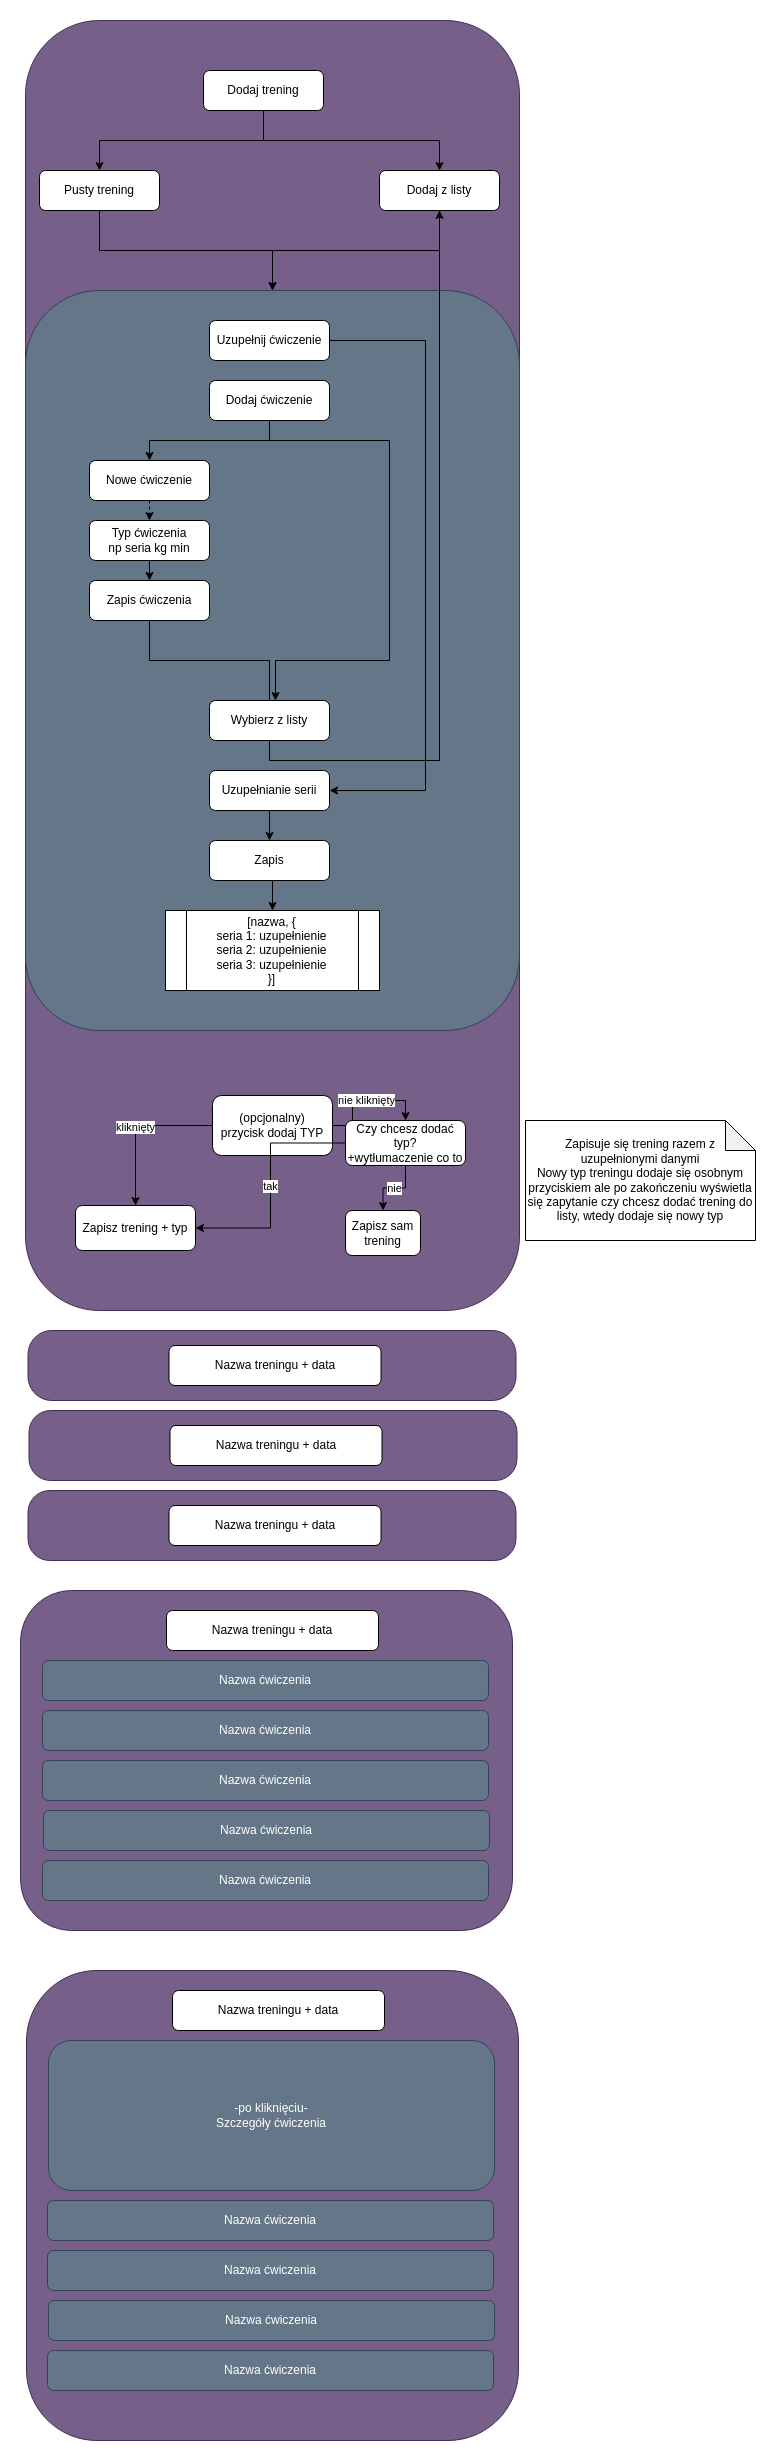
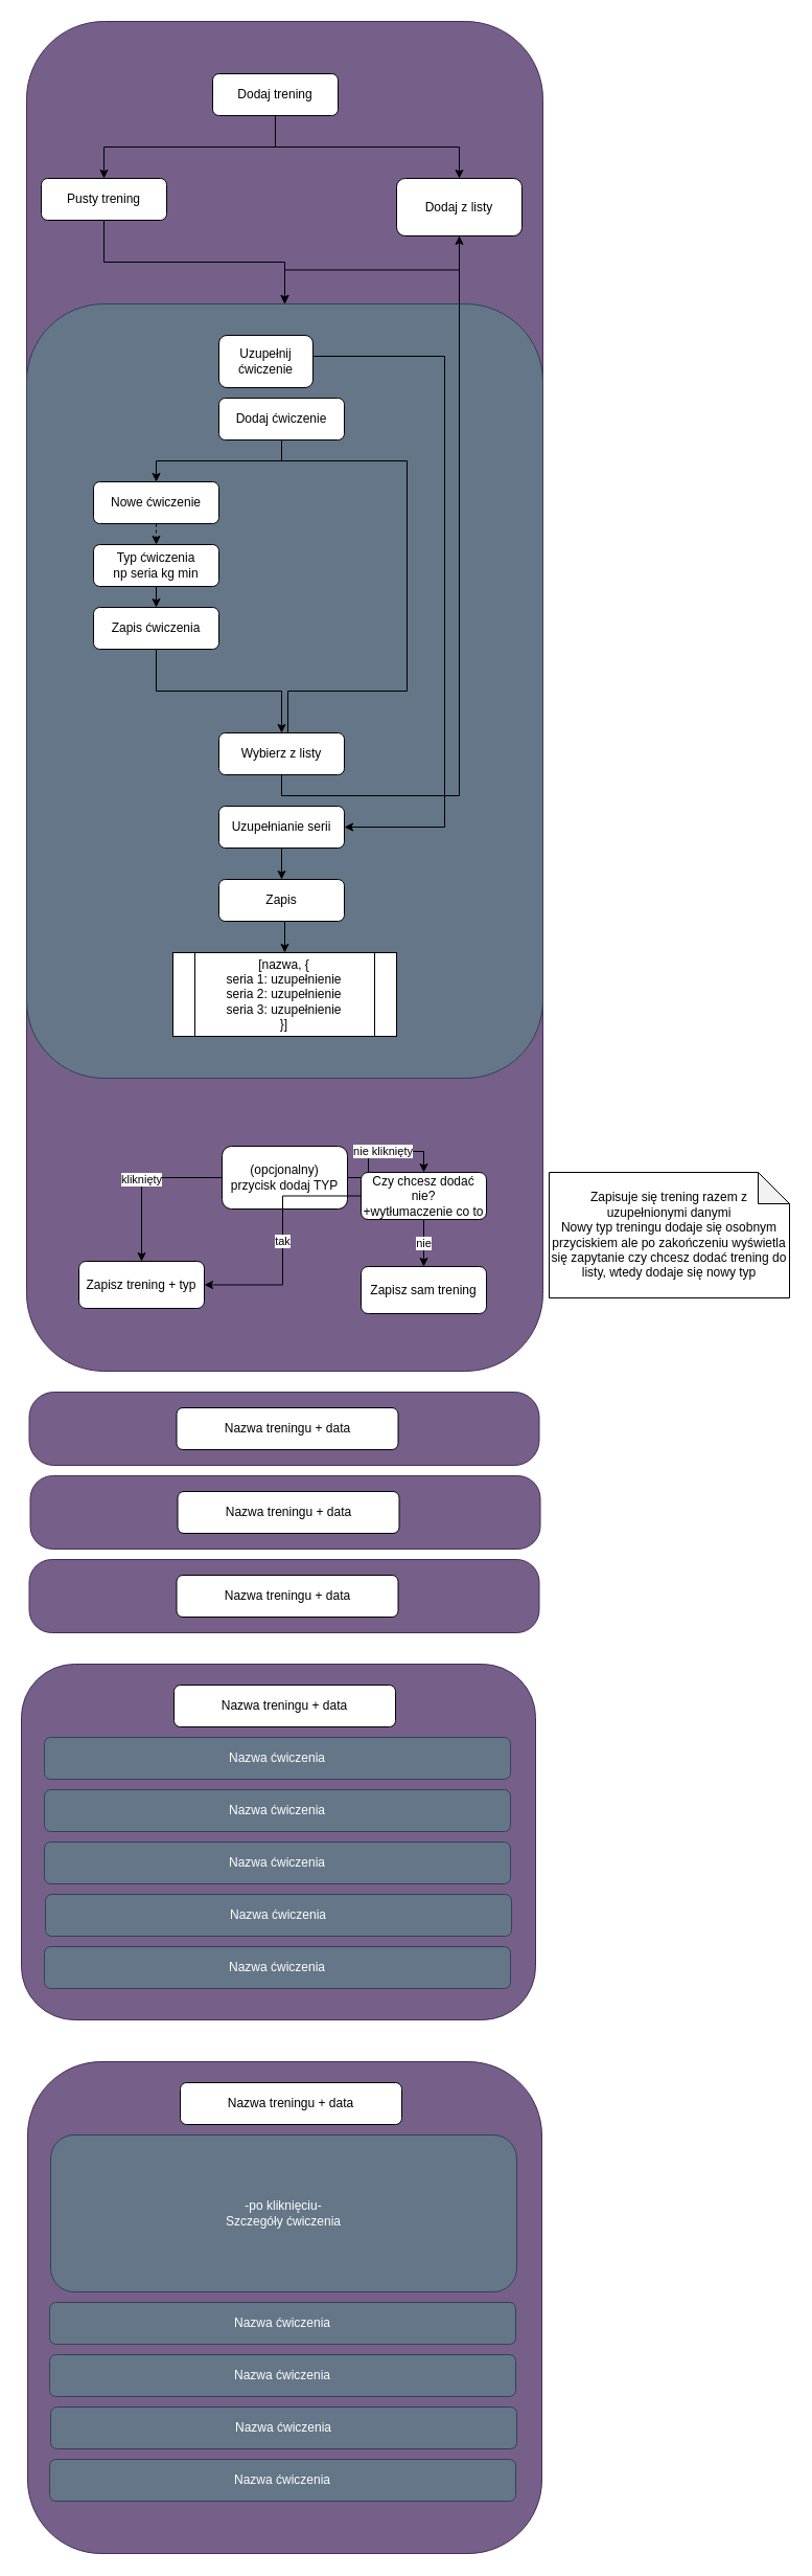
- <mxCell id="7" value="Dodaj z listy" style="rounded=1;whiteSpace=wrap;html=1;" vertex="1" parent="1"><mxGeometry x="379" y="170" width="120" height="40" as="geometry" /></mxCell>
+ <mxCell id="7" value="Dodaj z listy" style="rounded=1;whiteSpace=wrap;html=1;" vertex="1" parent="1"><mxGeometry x="379" y="170" width="120" height="55" as="geometry" /></mxCell>
- <mxCell id="37" value="Uzupełnij ćwiczenie" style="rounded=1;whiteSpace=wrap;html=1;" vertex="1" parent="1"><mxGeometry x="209" y="320" width="120" height="40" as="geometry" /></mxCell>
+ <mxCell id="37" value="Uzupełnij ćwiczenie" style="rounded=1;whiteSpace=wrap;html=1;" vertex="1" parent="1"><mxGeometry x="209" y="320" width="90" height="50" as="geometry" /></mxCell>
- <mxCell id="12" style="edgeStyle=orthogonalEdgeStyle;rounded=0;orthogonalLoop=1;jettySize=auto;html=1;exitX=0.5;exitY=1;exitDx=0;exitDy=0;" edge="1" parent="1" source="13" target="17"><mxGeometry relative="1" as="geometry"><Array as="points"><mxPoint x="269" y="440" /><mxPoint x="389" y="440" /><mxPoint x="389" y="660" /><mxPoint x="275" y="660" /></Array></mxGeometry></mxCell>
+ <mxCell id="12" style="edgeStyle=orthogonalEdgeStyle;rounded=0;orthogonalLoop=1;jettySize=auto;html=1;exitX=0.5;exitY=1;exitDx=0;exitDy=0;endArrow=none;" edge="1" parent="1" source="13" target="17"><mxGeometry relative="1" as="geometry"><Array as="points"><mxPoint x="269" y="440" /><mxPoint x="389" y="440" /><mxPoint x="389" y="660" /><mxPoint x="275" y="660" /></Array></mxGeometry></mxCell>
- <mxCell id="20" style="edgeStyle=orthogonalEdgeStyle;rounded=0;orthogonalLoop=1;jettySize=auto;html=1;exitX=0.5;exitY=1;exitDx=0;exitDy=0;entryX=0.5;entryY=0;entryDx=0;entryDy=0;endArrow=none;" edge="1" parent="1" source="21" target="17"><mxGeometry relative="1" as="geometry" /></mxCell>
+ <mxCell id="20" style="edgeStyle=orthogonalEdgeStyle;rounded=0;orthogonalLoop=1;jettySize=auto;html=1;exitX=0.5;exitY=1;exitDx=0;exitDy=0;entryX=0.5;entryY=0;entryDx=0;entryDy=0;" edge="1" parent="1" source="21" target="17"><mxGeometry relative="1" as="geometry" /></mxCell>
- <mxCell id="34" value="Czy chcesz dodać typ?&lt;br&gt;+wytłumaczenie co to" style="rounded=1;whiteSpace=wrap;html=1;" vertex="1" parent="1"><mxGeometry x="345" y="1120" width="120" height="45" as="geometry" /></mxCell>
+ <mxCell id="34" value="Czy chcesz dodać nie?&lt;br&gt;+wytłumaczenie co to" style="rounded=1;whiteSpace=wrap;html=1;" vertex="1" parent="1"><mxGeometry x="345" y="1120" width="120" height="45" as="geometry" /></mxCell>
- <mxCell id="35" value="Zapisz sam trening" style="rounded=1;whiteSpace=wrap;html=1;" vertex="1" parent="1"><mxGeometry x="345" y="1210" width="75" height="45" as="geometry" /></mxCell>
+ <mxCell id="35" value="Zapisz sam trening" style="rounded=1;whiteSpace=wrap;html=1;" vertex="1" parent="1"><mxGeometry x="345" y="1210" width="120" height="45" as="geometry" /></mxCell>
